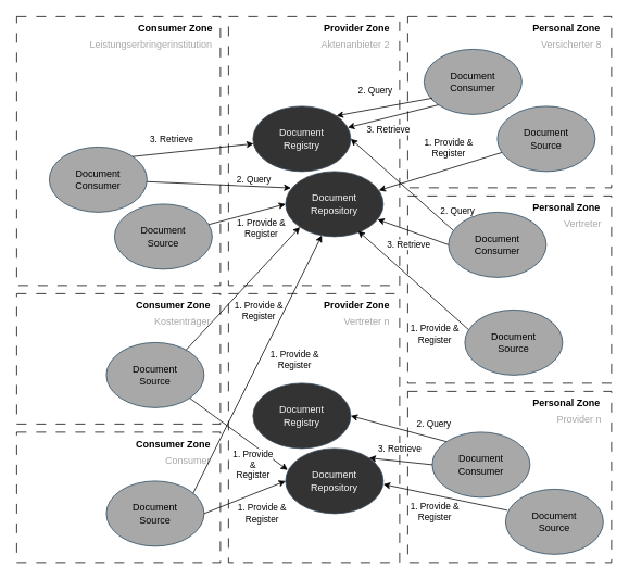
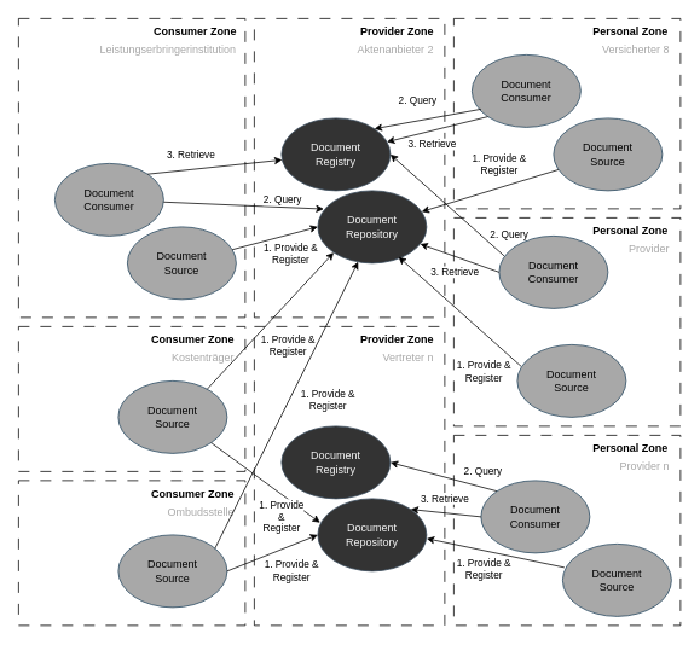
- <mxCell id="32" value="Vertreter" style="text;html=1;strokeColor=none;fillColor=none;align=right;verticalAlign=middle;whiteSpace=wrap;rounded=0;fontStyle=0;fontColor=#A8A8A8;" parent="1" vertex="1"><mxGeometry x="580" y="260" width="160" height="30" as="geometry" /></mxCell>
+ <mxCell id="32" value="Provider" style="text;html=1;strokeColor=none;fillColor=none;align=right;verticalAlign=middle;whiteSpace=wrap;rounded=0;fontStyle=0;fontColor=#A8A8A8;" parent="1" vertex="1"><mxGeometry x="580" y="260" width="160" height="30" as="geometry" /></mxCell>
- <mxCell id="13" value="Consumer" style="text;html=1;strokeColor=none;fillColor=none;align=right;verticalAlign=middle;whiteSpace=wrap;rounded=0;fontStyle=0;fontColor=#A8A8A8;" parent="1" vertex="1"><mxGeometry x="100" y="550" width="160" height="30" as="geometry" /></mxCell>
+ <mxCell id="13" value="Ombudsstelle" style="text;html=1;strokeColor=none;fillColor=none;align=right;verticalAlign=middle;whiteSpace=wrap;rounded=0;fontStyle=0;fontColor=#A8A8A8;" parent="1" vertex="1"><mxGeometry x="100" y="550" width="160" height="30" as="geometry" /></mxCell>
